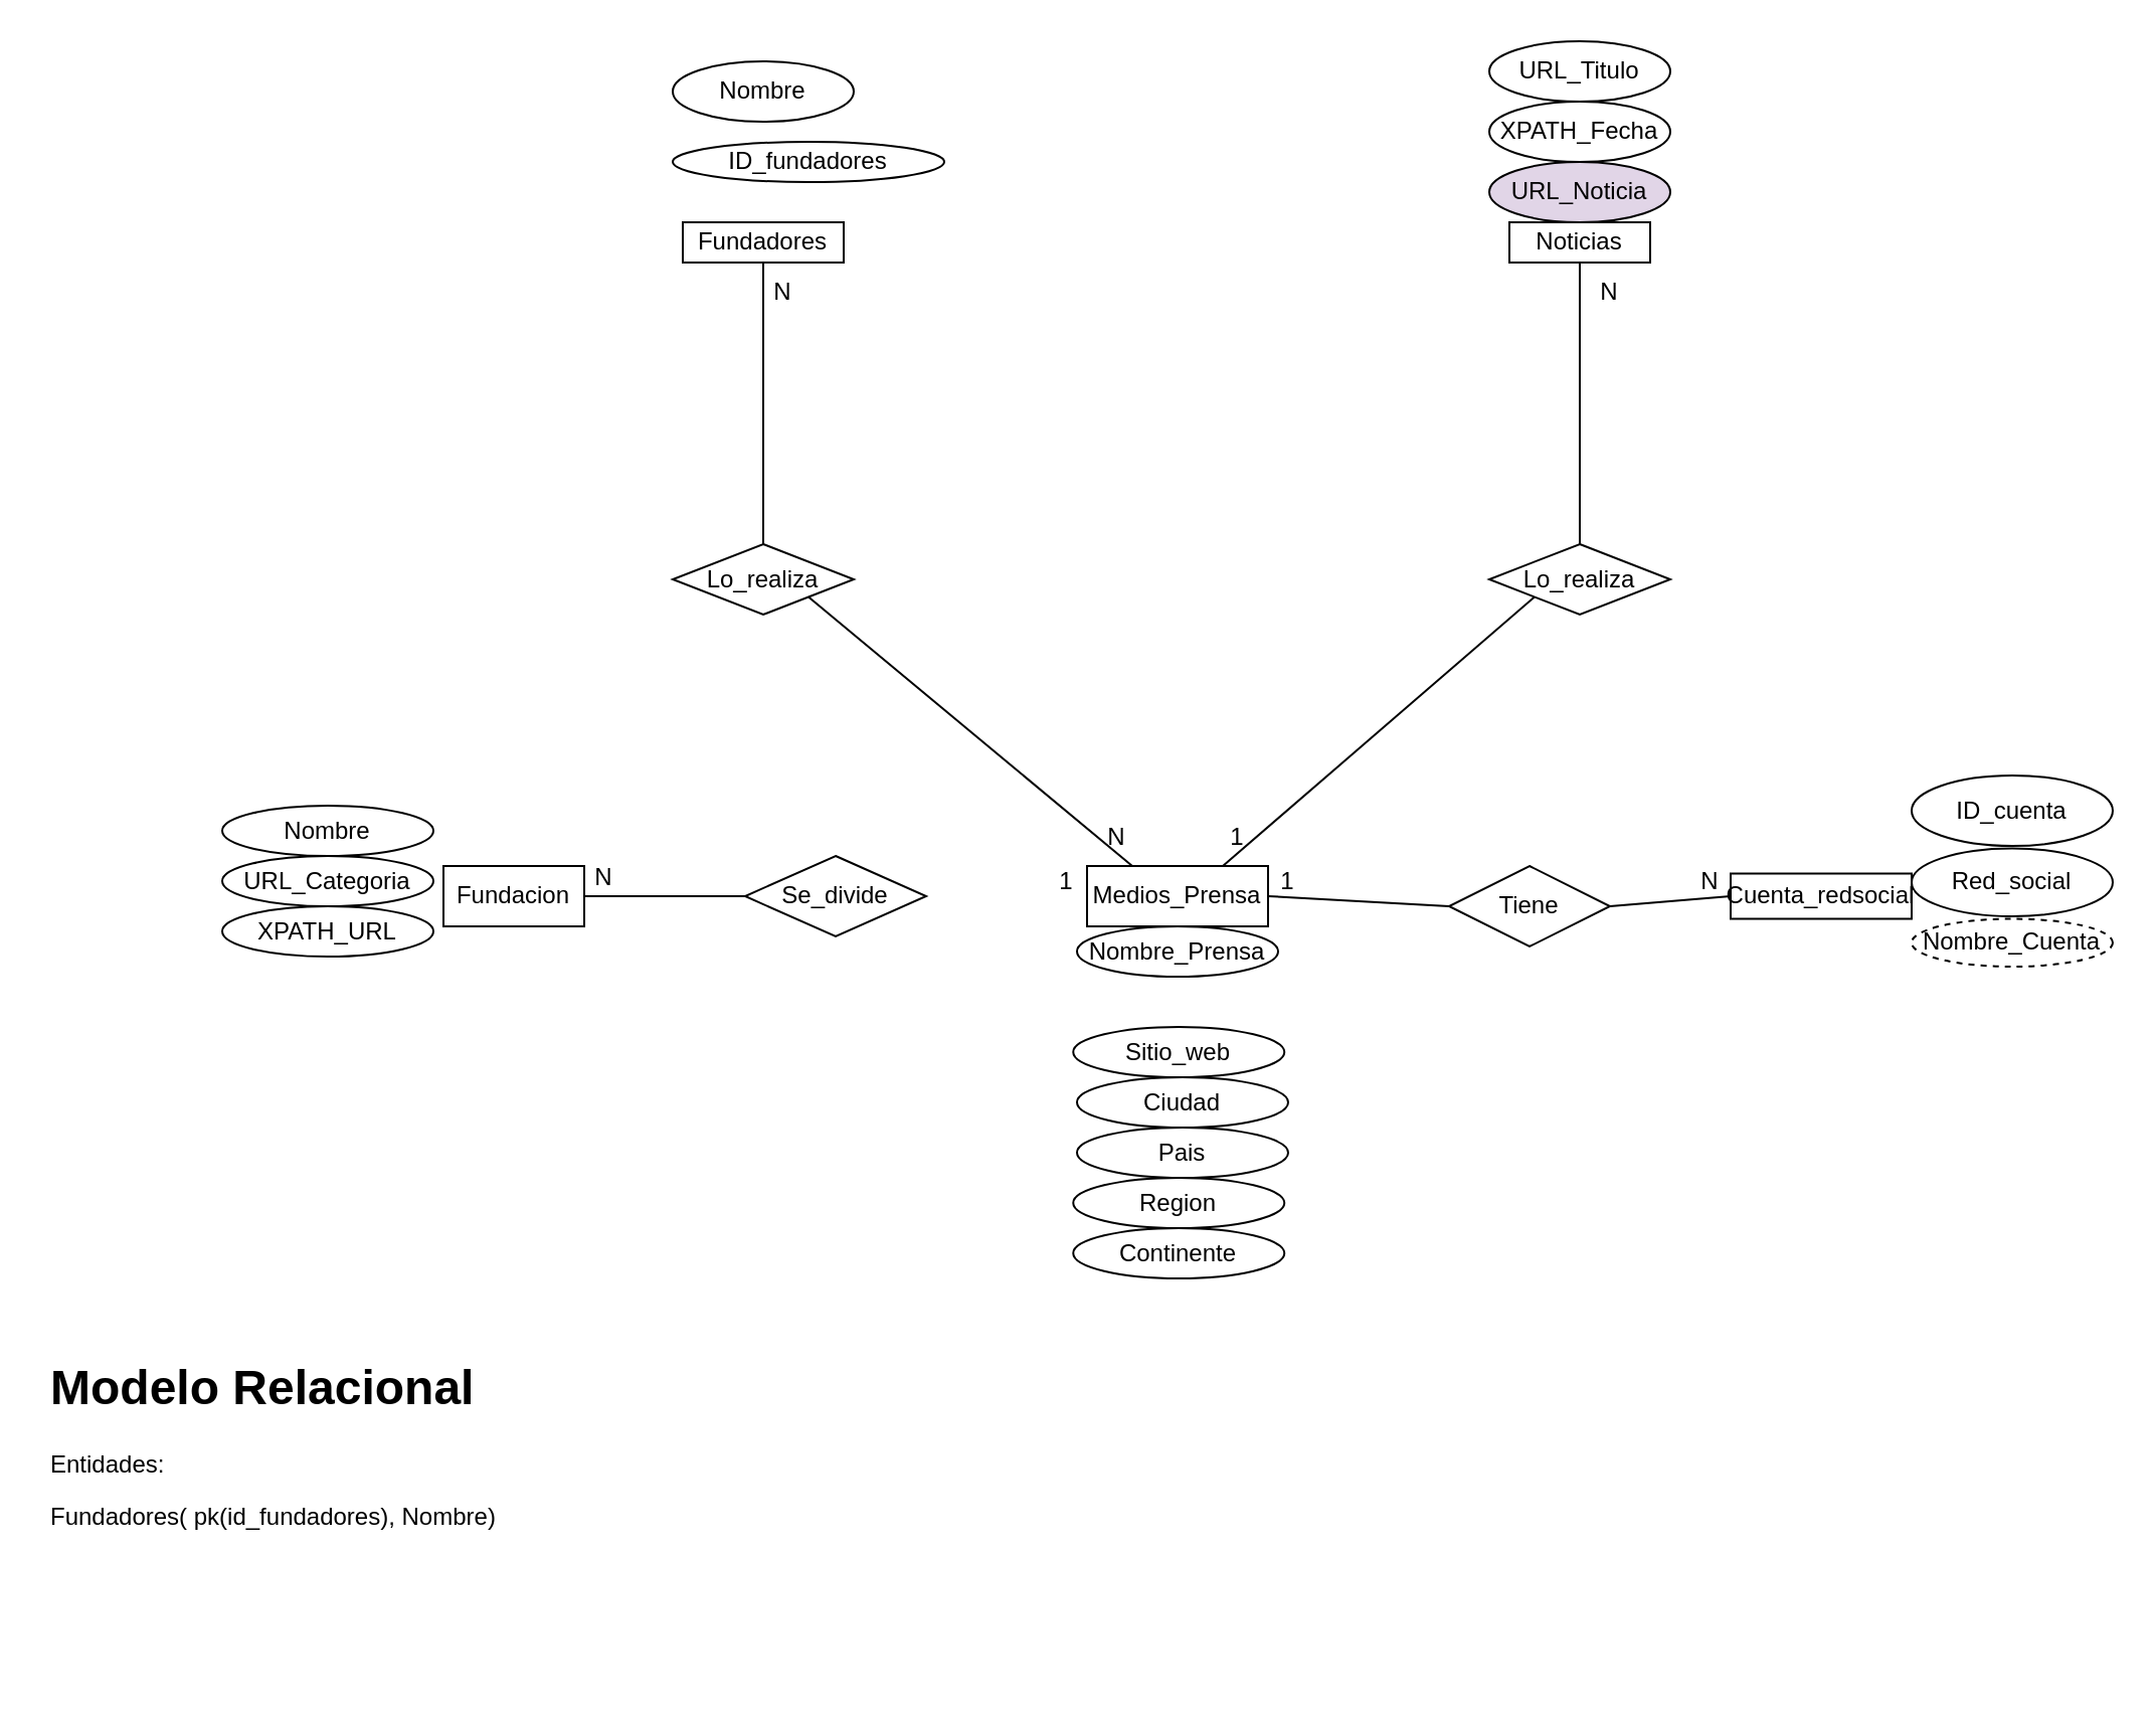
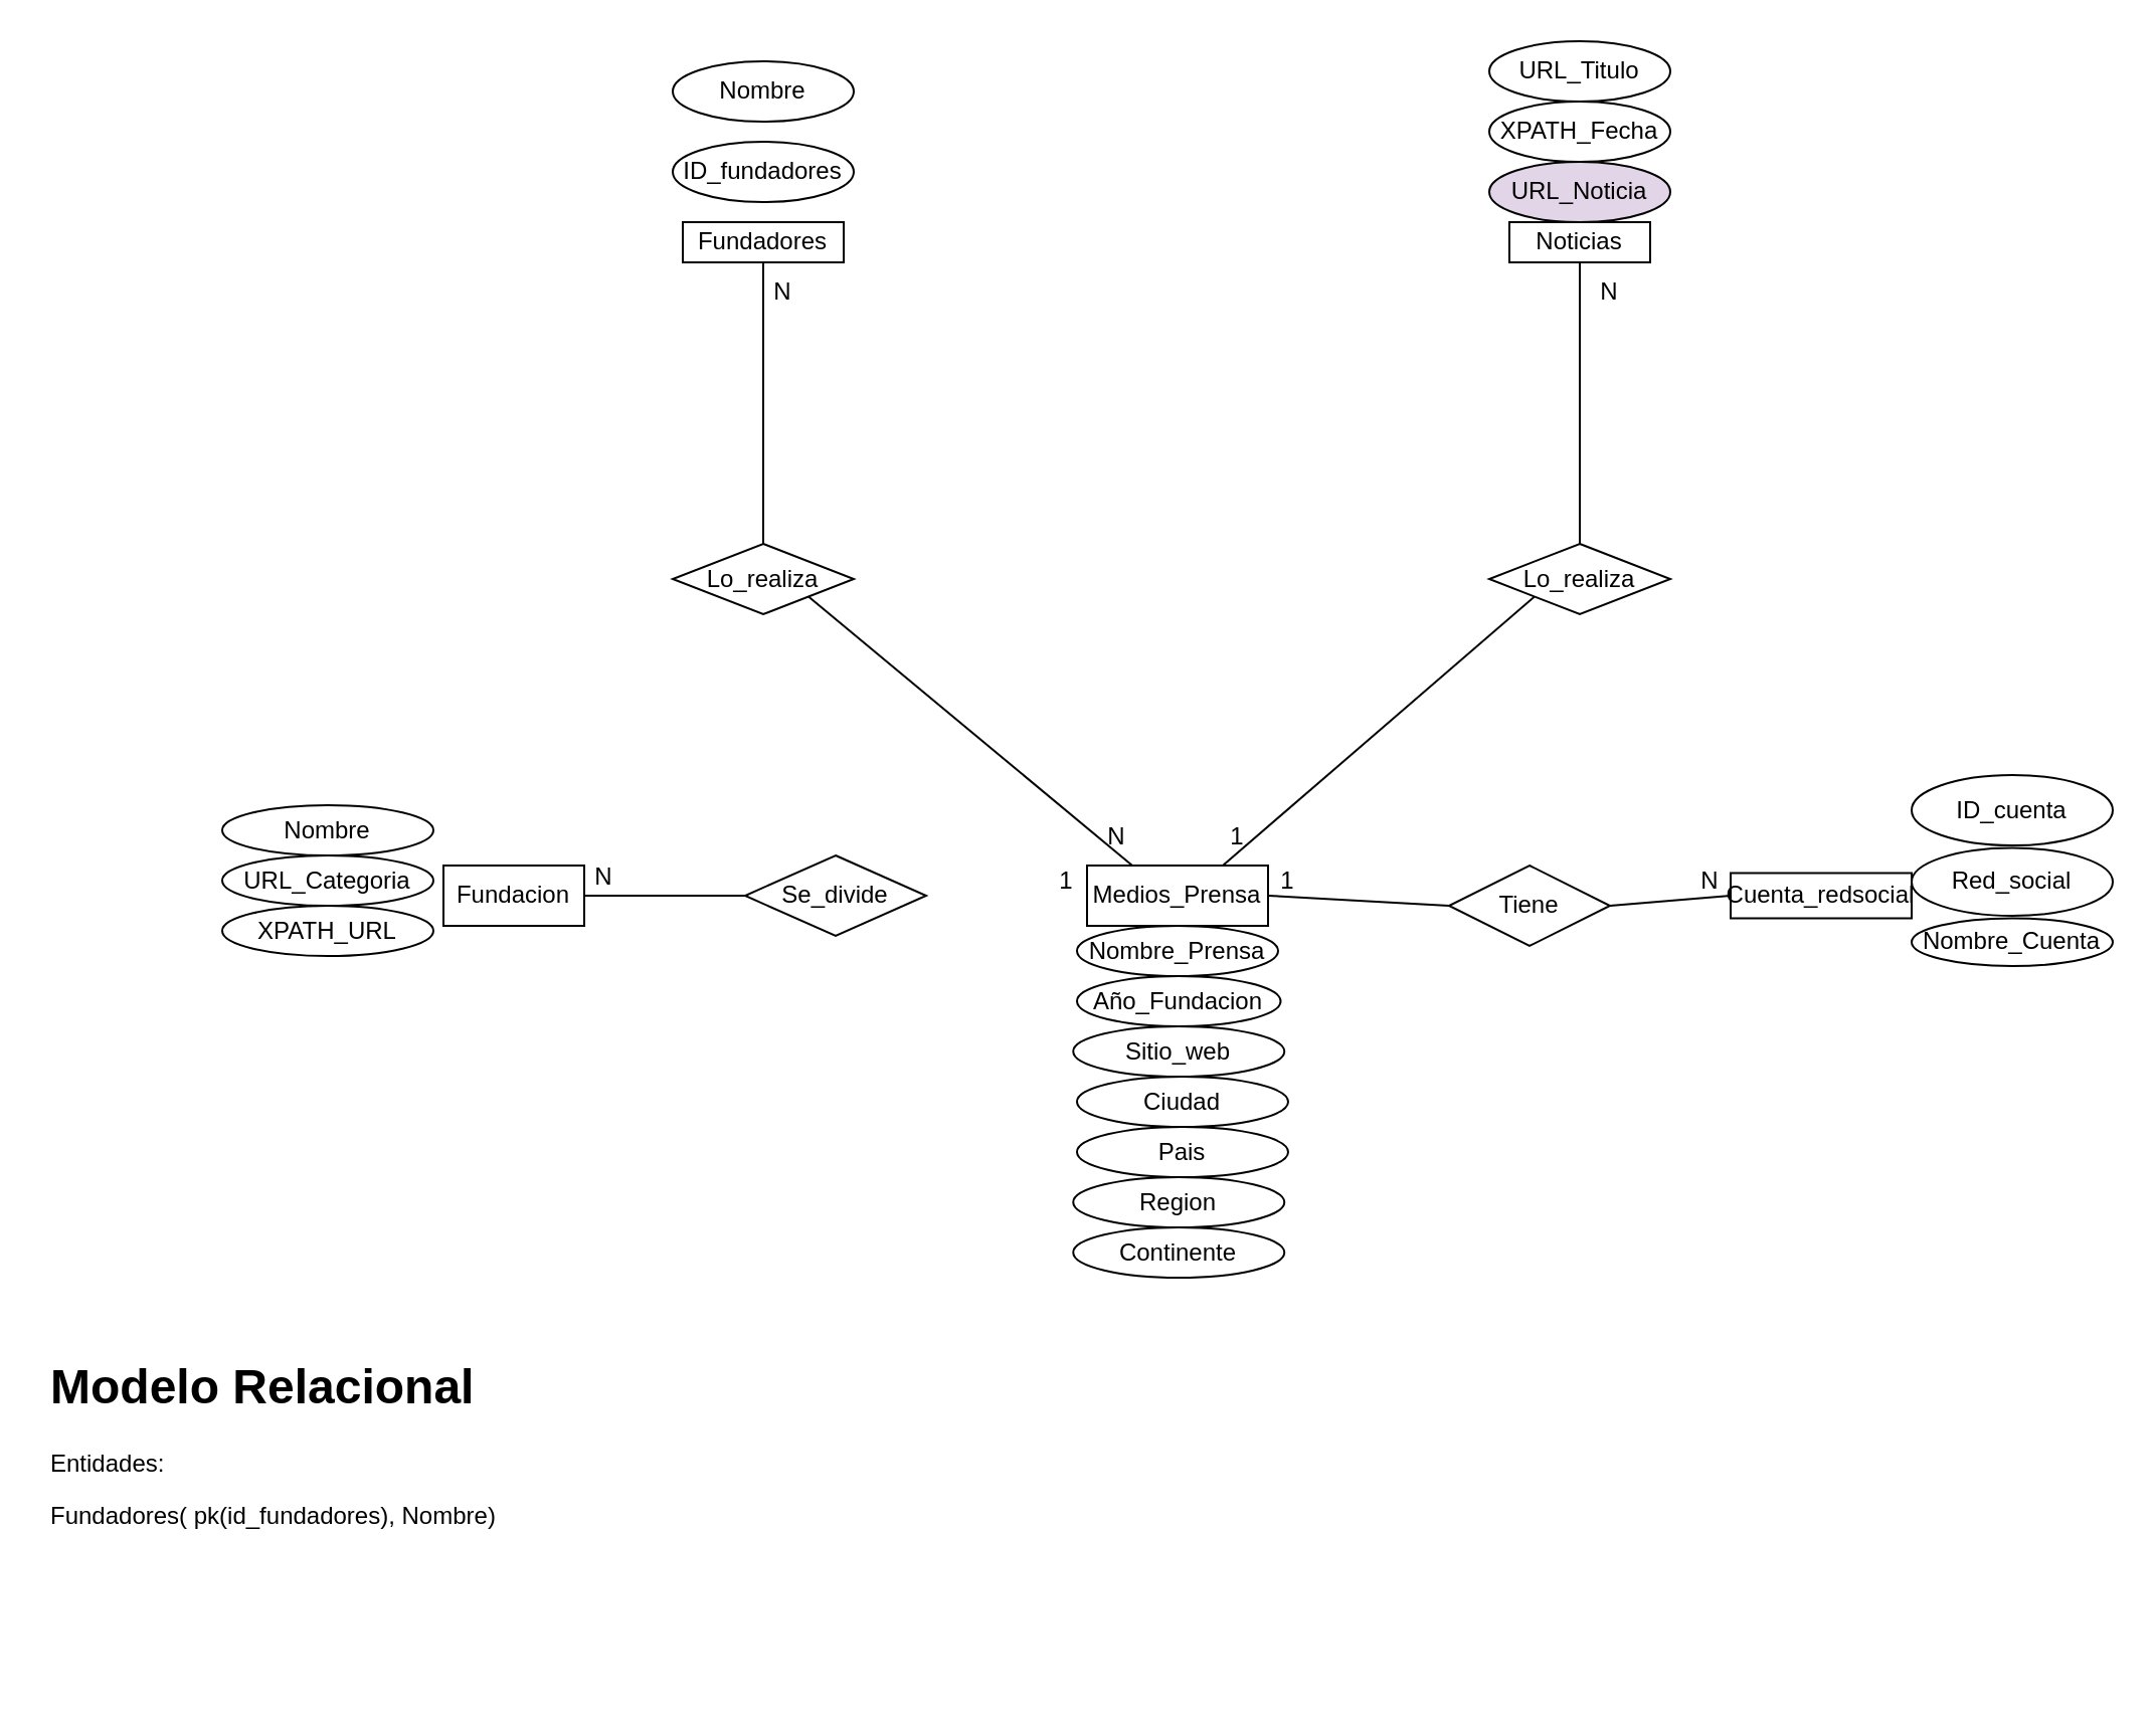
- <mxCell id="44" value="ID_fundadores" style="ellipse;whiteSpace=wrap;html=1;" vertex="1" parent="1"><mxGeometry x="334" y="70" width="135" height="20" as="geometry" /></mxCell>
+ <mxCell id="44" value="ID_fundadores" style="ellipse;whiteSpace=wrap;html=1;" vertex="1" parent="1"><mxGeometry x="334" y="70" width="90" height="30" as="geometry" /></mxCell>
- <mxCell id="17" value="Nombre_Cuenta" style="ellipse;whiteSpace=wrap;html=1;align=center;dashed=1;" parent="1" vertex="1"><mxGeometry x="950" y="456.25" width="100" height="23.75" as="geometry" /></mxCell>
+ <mxCell id="17" value="Nombre_Cuenta" style="ellipse;whiteSpace=wrap;html=1;align=center;" parent="1" vertex="1"><mxGeometry x="950" y="456.25" width="100" height="23.75" as="geometry" /></mxCell>
+ <mxCell id="4" value="Año_Fundacion" style="ellipse;whiteSpace=wrap;html=1;" parent="1" vertex="1"><mxGeometry x="535" y="485" width="101.25" height="25" as="geometry" /></mxCell>
